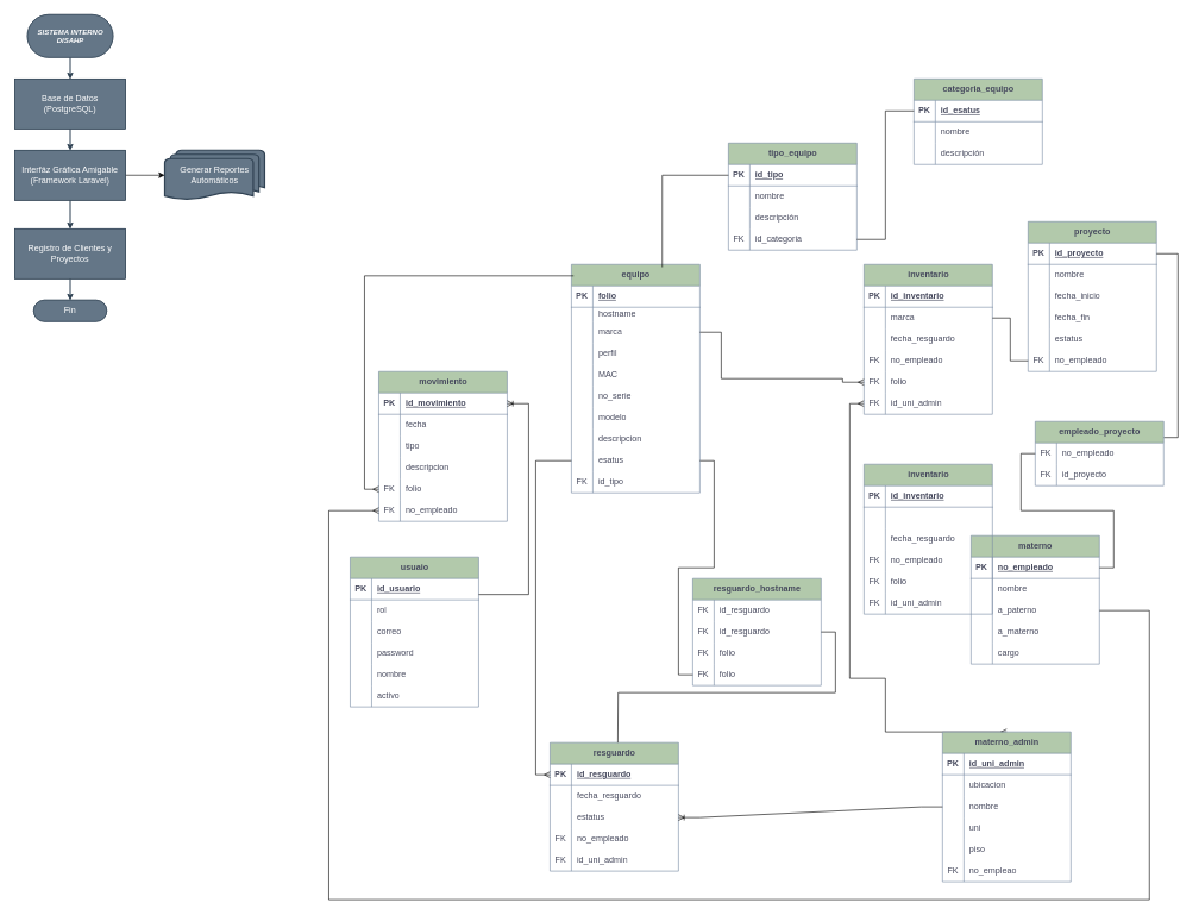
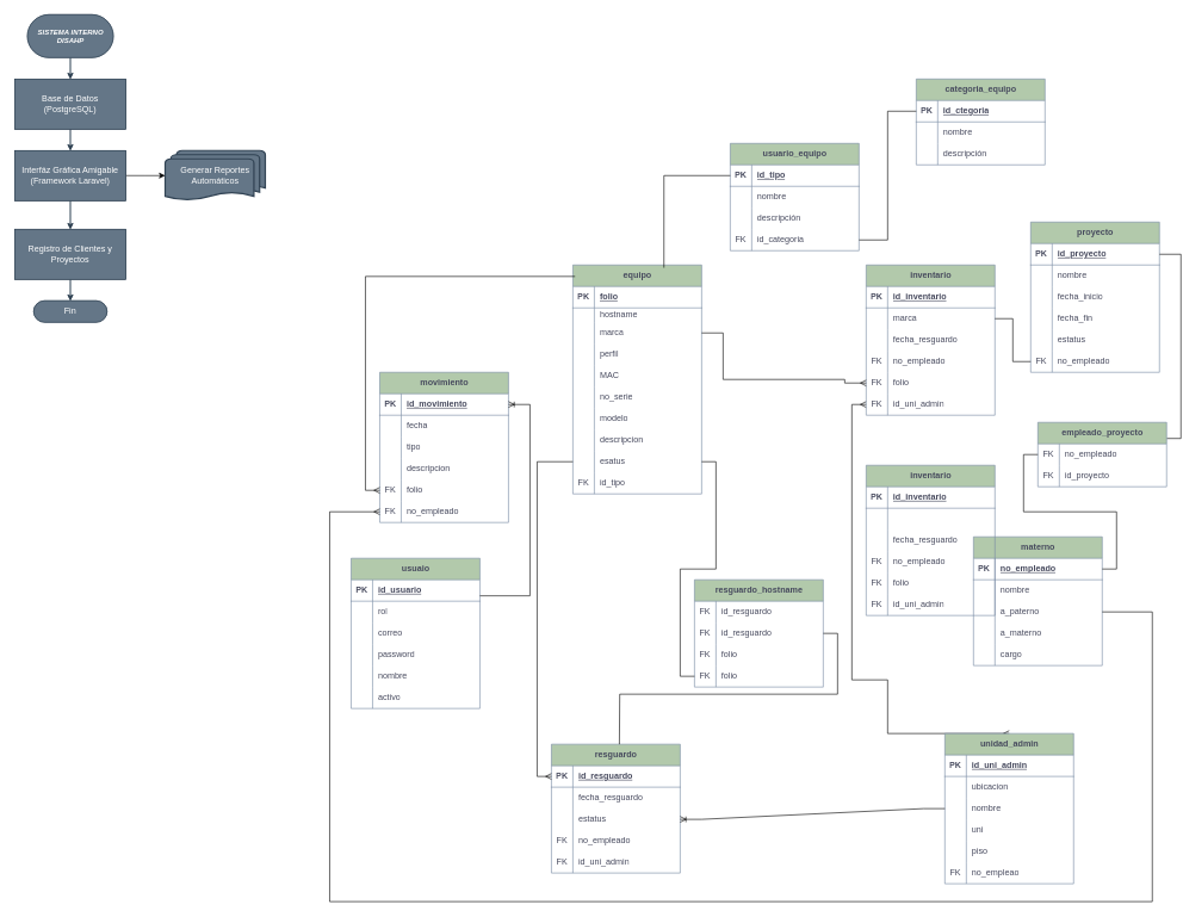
- <mxCell id="195" value="id_esatus" style="shape=partialRectangle;connectable=0;fillColor=none;top=0;left=0;bottom=0;right=0;align=left;spacingLeft=6;fontStyle=5;overflow=hidden;whiteSpace=wrap;html=1;labelBackgroundColor=none;strokeColor=#788AA3;fontColor=#46495D;" parent="193" vertex="1"><mxGeometry x="30" width="150" height="30" as="geometry"><mxRectangle width="150" height="30" as="alternateBounds" /></mxGeometry></mxCell>
+ <mxCell id="195" value="id_ctegoria" style="shape=partialRectangle;connectable=0;fillColor=none;top=0;left=0;bottom=0;right=0;align=left;spacingLeft=6;fontStyle=5;overflow=hidden;whiteSpace=wrap;html=1;labelBackgroundColor=none;strokeColor=#788AA3;fontColor=#46495D;" parent="193" vertex="1"><mxGeometry x="30" width="150" height="30" as="geometry"><mxRectangle width="150" height="30" as="alternateBounds" /></mxGeometry></mxCell>
- <mxCell id="117" value="tipo_equipo" style="shape=table;startSize=30;container=1;collapsible=1;childLayout=tableLayout;fixedRows=1;rowLines=0;fontStyle=1;align=center;resizeLast=1;html=1;labelBackgroundColor=none;fillColor=#B2C9AB;strokeColor=#788AA3;fontColor=#46495D;" parent="1" vertex="1"><mxGeometry x="1020" y="200" width="180" height="150" as="geometry" /></mxCell>
+ <mxCell id="117" value="usuario_equipo" style="shape=table;startSize=30;container=1;collapsible=1;childLayout=tableLayout;fixedRows=1;rowLines=0;fontStyle=1;align=center;resizeLast=1;html=1;labelBackgroundColor=none;fillColor=#B2C9AB;strokeColor=#788AA3;fontColor=#46495D;" parent="1" vertex="1"><mxGeometry x="1020" y="200" width="180" height="150" as="geometry" /></mxCell>
- <mxCell id="48" value="materno_admin" style="shape=table;startSize=30;container=1;collapsible=1;childLayout=tableLayout;fixedRows=1;rowLines=0;fontStyle=1;align=center;resizeLast=1;html=1;labelBackgroundColor=none;fillColor=#B2C9AB;strokeColor=#788AA3;fontColor=#46495D;" parent="1" vertex="1"><mxGeometry x="1320" y="1025" width="180" height="210" as="geometry" /></mxCell>
+ <mxCell id="48" value="unidad_admin" style="shape=table;startSize=30;container=1;collapsible=1;childLayout=tableLayout;fixedRows=1;rowLines=0;fontStyle=1;align=center;resizeLast=1;html=1;labelBackgroundColor=none;fillColor=#B2C9AB;strokeColor=#788AA3;fontColor=#46495D;" parent="1" vertex="1"><mxGeometry x="1320" y="1025" width="180" height="210" as="geometry" /></mxCell>
